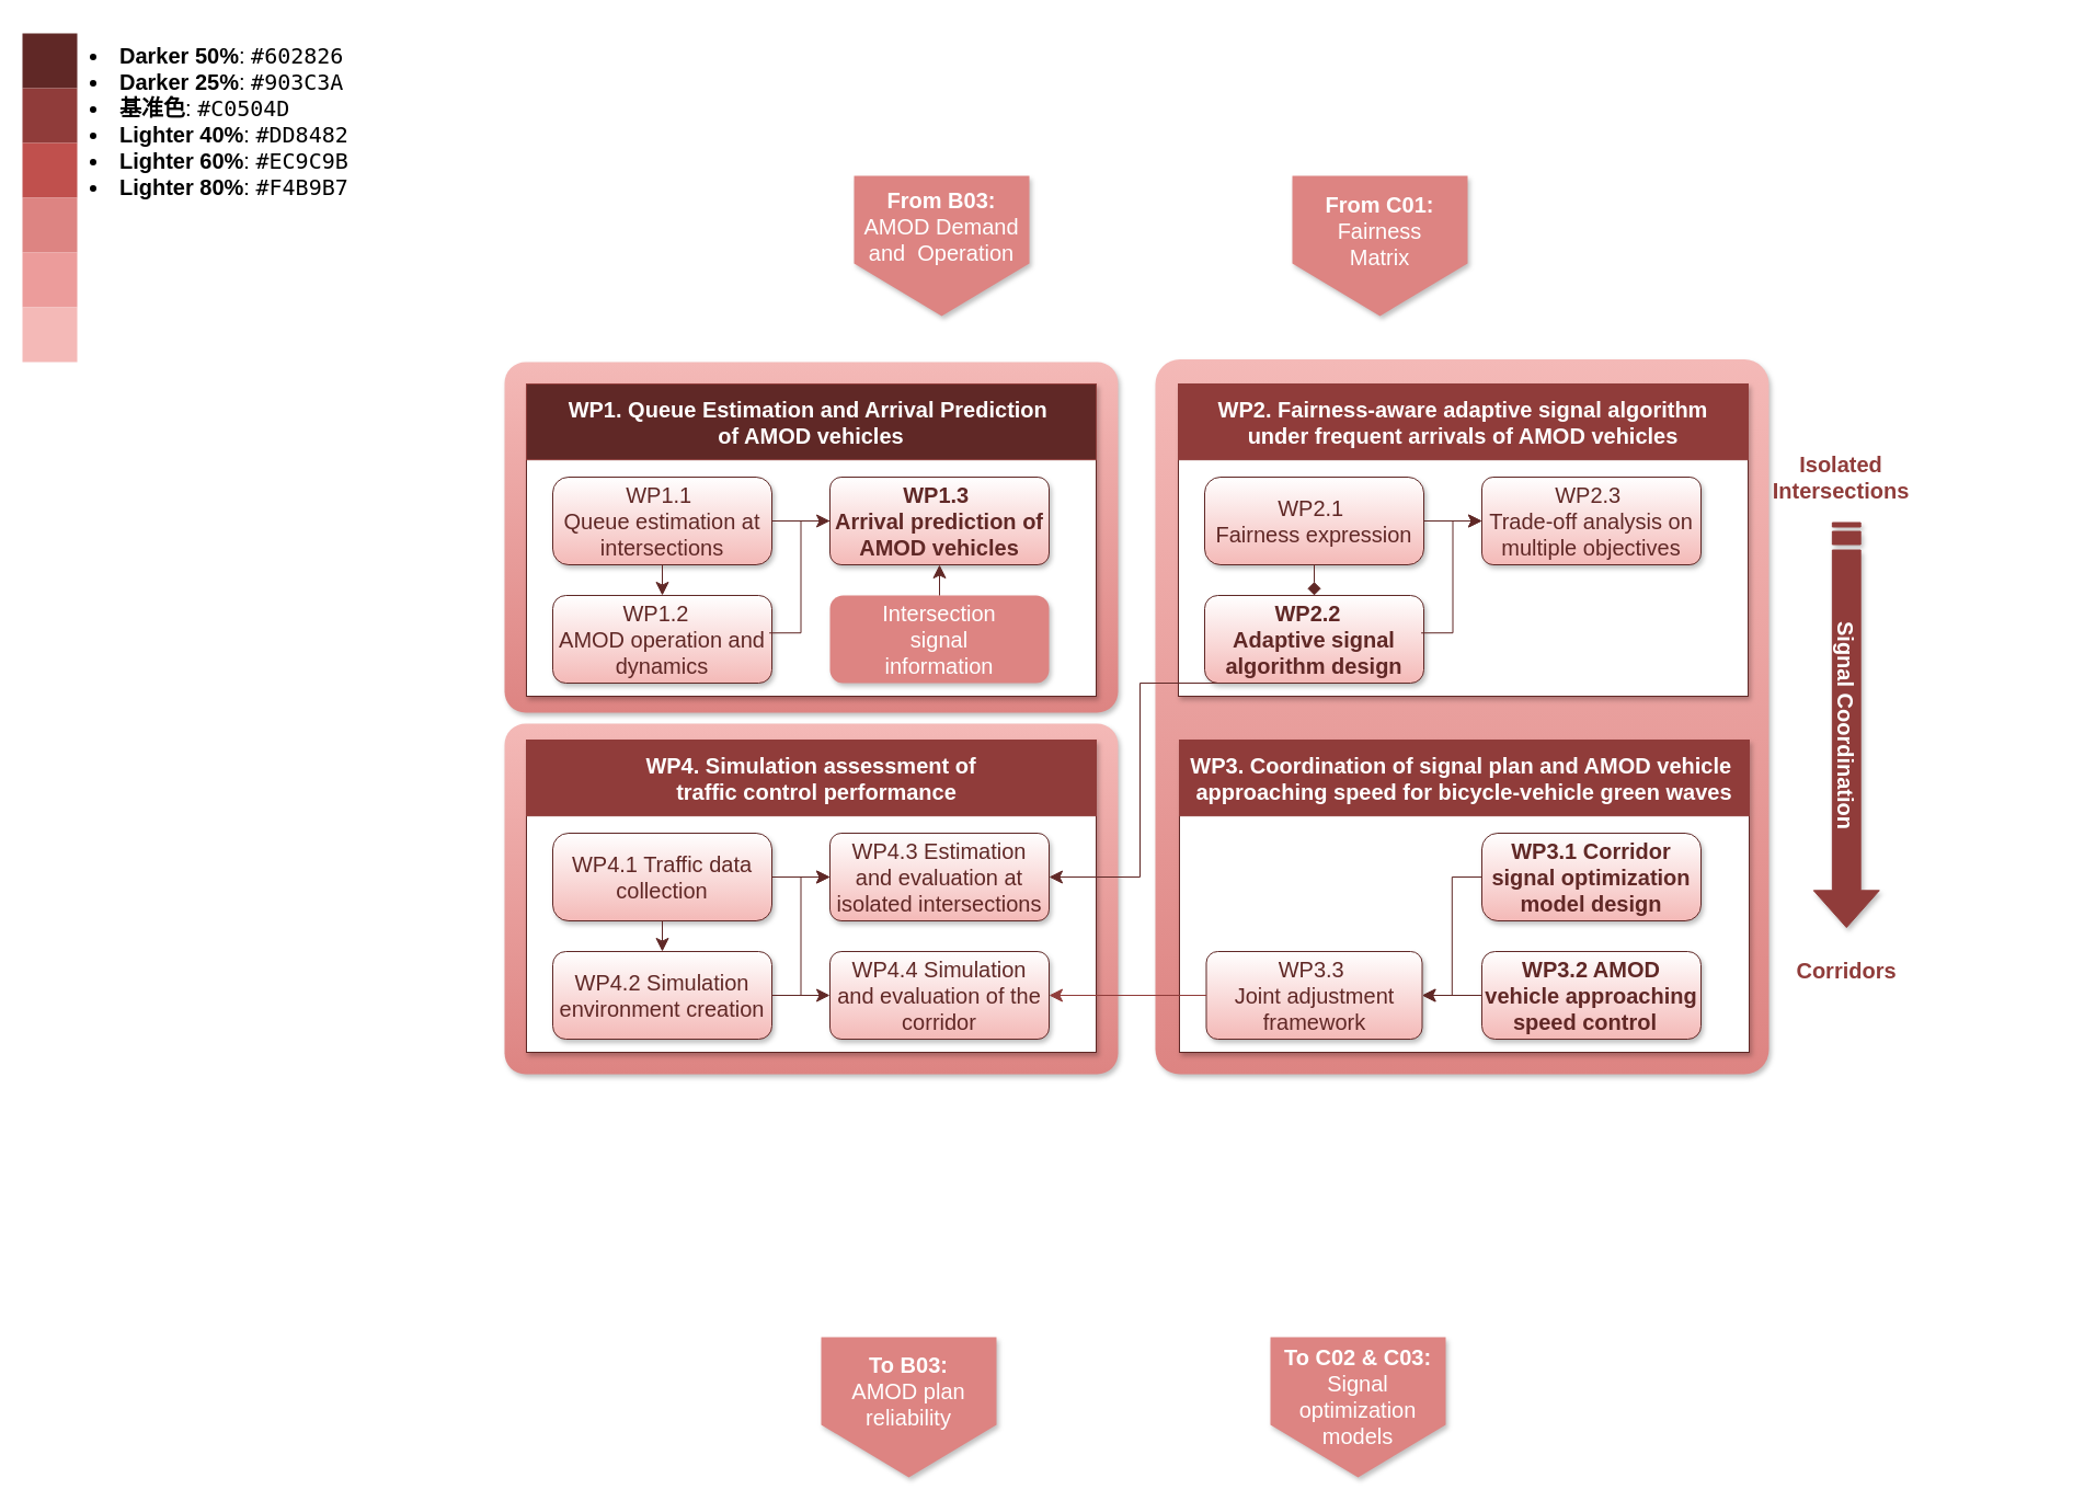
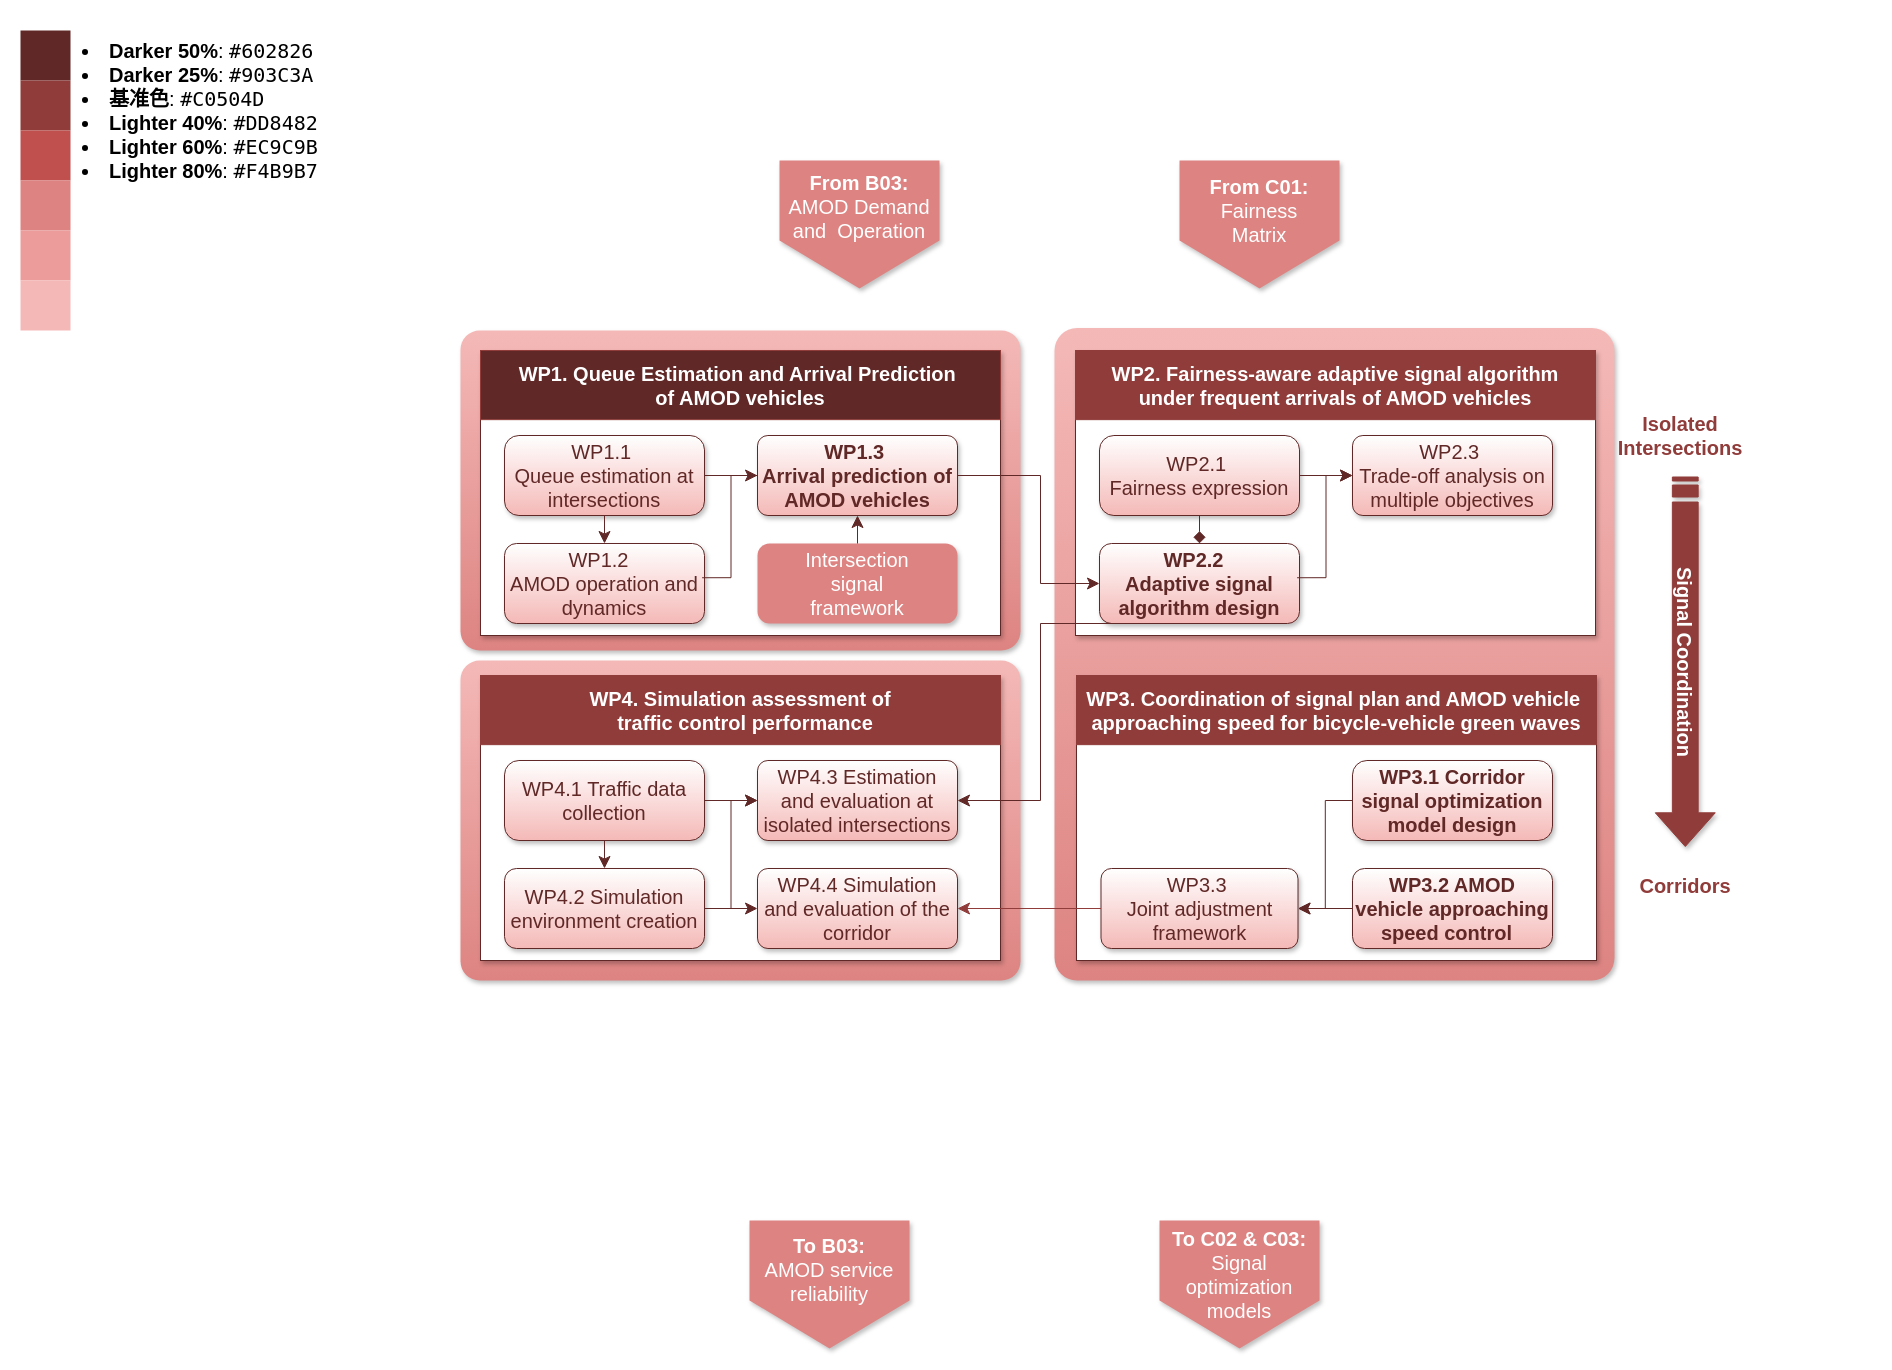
+ <mxCell id="68" value="" style="edgeStyle=orthogonalEdgeStyle;rounded=0;orthogonalLoop=1;jettySize=auto;html=1;strokeColor=#602826;endSize=10;entryX=0;entryY=0.5;entryDx=0;entryDy=0;exitX=1;exitY=0.5;exitDx=0;exitDy=0;" edge="1" parent="1" source="41" target="7"><mxGeometry relative="1" as="geometry"><mxPoint x="1054" y="492.23" as="targetPoint" /><mxPoint x="1001" y="492.23" as="sourcePoint" /><Array as="points"><mxPoint x="1040" y="475" /><mxPoint x="1040" y="583" /></Array></mxGeometry></mxCell>
- <mxCell id="66" value="&lt;font style=&quot;font-size: 20px;&quot; color=&quot;#ffffff&quot;&gt;Intersection&lt;/font&gt;&lt;div style=&quot;font-size: 20px;&quot;&gt;&lt;font style=&quot;font-size: 20px;&quot; color=&quot;#ffffff&quot;&gt;signal&lt;/font&gt;&lt;/div&gt;&lt;div style=&quot;font-size: 20px;&quot;&gt;&lt;font style=&quot;font-size: 20px;&quot; color=&quot;#ffffff&quot;&gt;information&lt;/font&gt;&lt;/div&gt;" style="rounded=1;whiteSpace=wrap;html=1;fillColor=#DD8482;strokeColor=none;shadow=1;fontFamily=Arial;fontSource=https%3A%2F%2Ffonts.googleapis.com%2Fcss%3Ffamily%3DArial;" vertex="1" parent="1"><mxGeometry x="757" y="543" width="200" height="80" as="geometry" /></mxCell>
+ <mxCell id="66" value="&lt;font style=&quot;font-size: 20px;&quot; color=&quot;#ffffff&quot;&gt;Intersection&lt;/font&gt;&lt;div style=&quot;font-size: 20px;&quot;&gt;&lt;font style=&quot;font-size: 20px;&quot; color=&quot;#ffffff&quot;&gt;signal&lt;/font&gt;&lt;/div&gt;&lt;div style=&quot;font-size: 20px;&quot;&gt;&lt;font style=&quot;font-size: 20px;&quot; color=&quot;#ffffff&quot;&gt;framework&lt;/font&gt;&lt;/div&gt;" style="rounded=1;whiteSpace=wrap;html=1;fillColor=#DD8482;strokeColor=none;shadow=1;fontFamily=Arial;fontSource=https%3A%2F%2Ffonts.googleapis.com%2Fcss%3Ffamily%3DArial;" vertex="1" parent="1"><mxGeometry x="757" y="543" width="200" height="80" as="geometry" /></mxCell>
- <mxCell id="15" value="To B03:&lt;div style=&quot;font-size: 20px;&quot;&gt;&lt;span style=&quot;font-weight: normal; font-size: 20px;&quot;&gt;AMOD plan reliability&lt;/span&gt;&lt;/div&gt;" style="text;html=1;align=center;verticalAlign=middle;whiteSpace=wrap;rounded=0;fontStyle=1;fontColor=#FFFFFF;fontFamily=Arial;fontSource=https%3A%2F%2Ffonts.googleapis.com%2Fcss%3Ffamily%3DArial;fontSize=20;" parent="13" vertex="1"><mxGeometry x="5" y="31.5" width="150" height="35.44" as="geometry" /></mxCell>
+ <mxCell id="15" value="To B03:&lt;div style=&quot;font-size: 20px;&quot;&gt;&lt;span style=&quot;font-weight: normal; font-size: 20px;&quot;&gt;AMOD service reliability&lt;/span&gt;&lt;/div&gt;" style="text;html=1;align=center;verticalAlign=middle;whiteSpace=wrap;rounded=0;fontStyle=1;fontColor=#FFFFFF;fontFamily=Arial;fontSource=https%3A%2F%2Ffonts.googleapis.com%2Fcss%3Ffamily%3DArial;fontSize=20;" parent="13" vertex="1"><mxGeometry x="5" y="31.5" width="150" height="35.44" as="geometry" /></mxCell>
